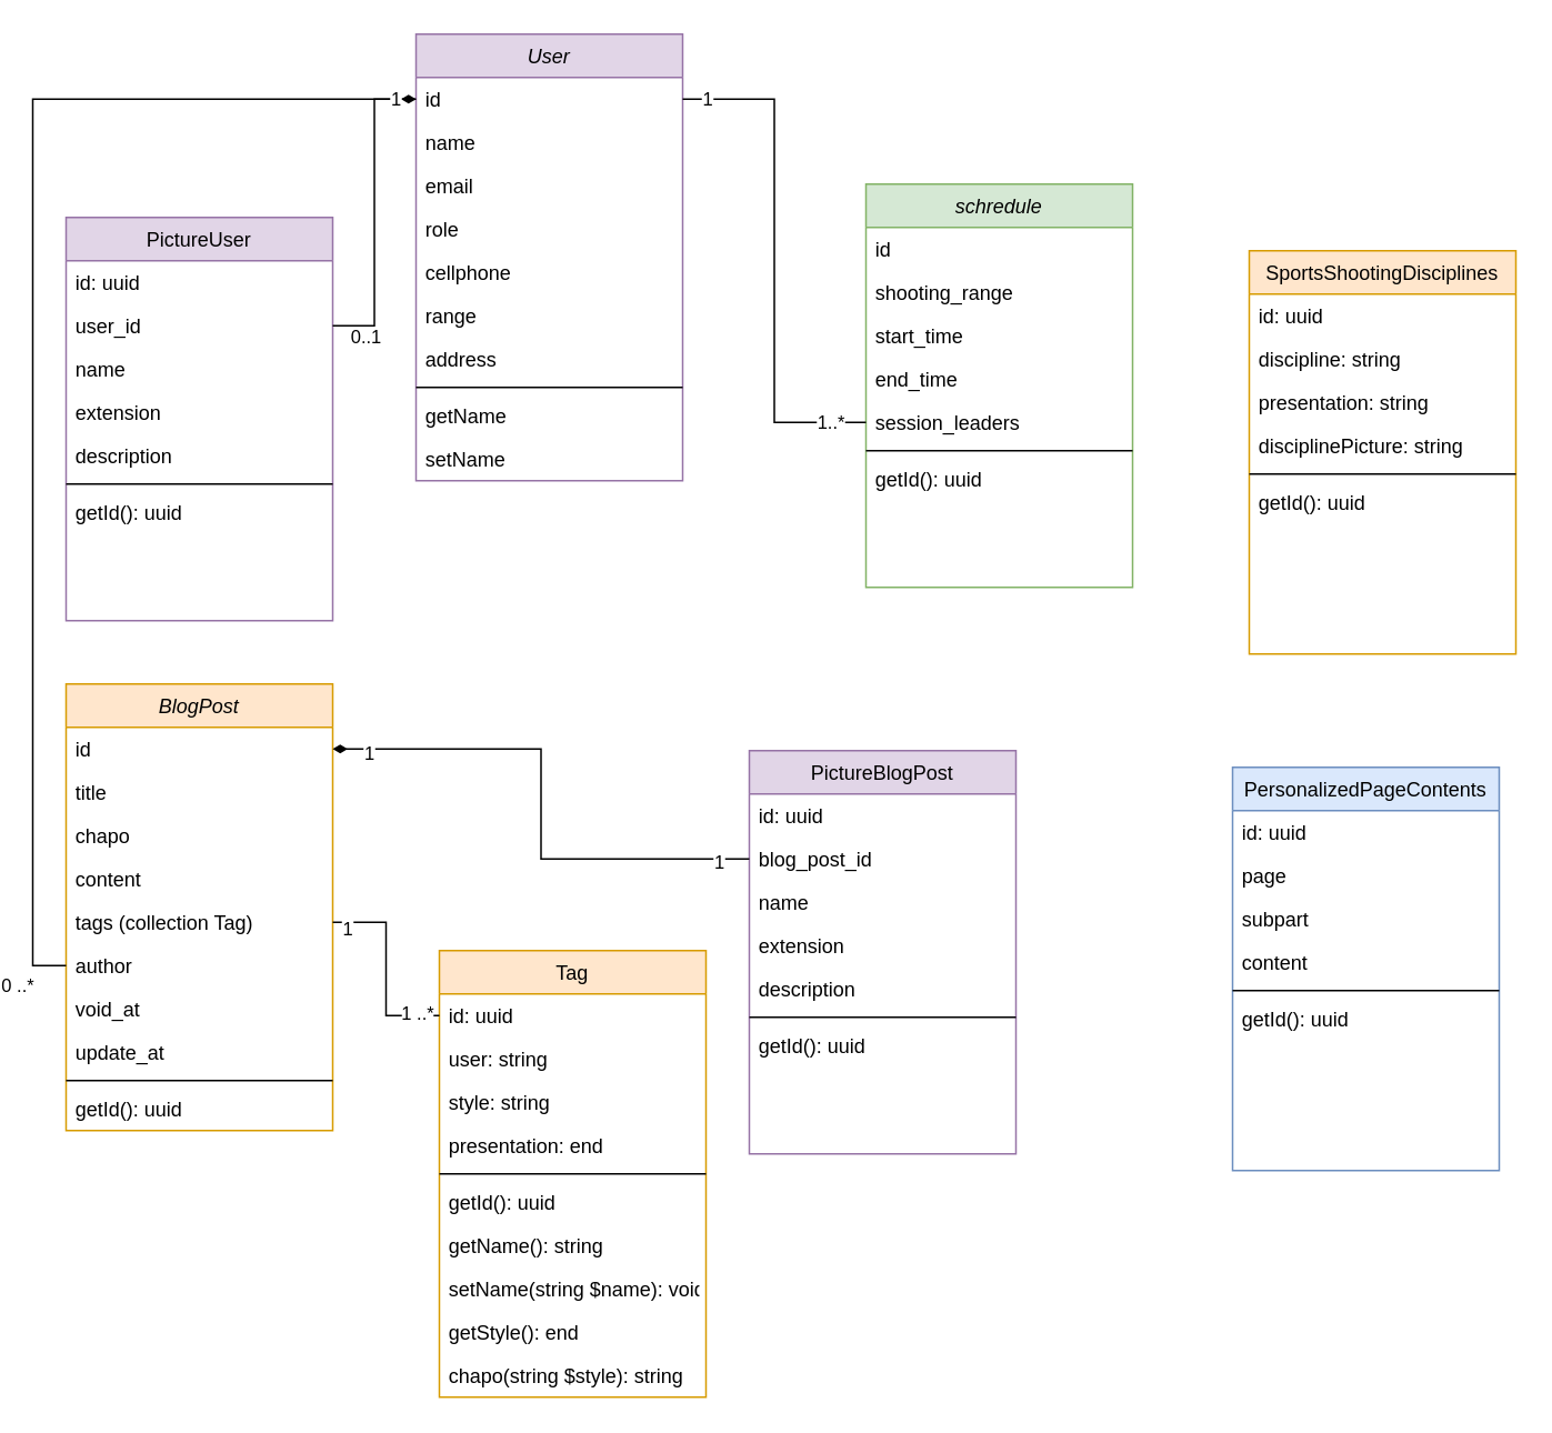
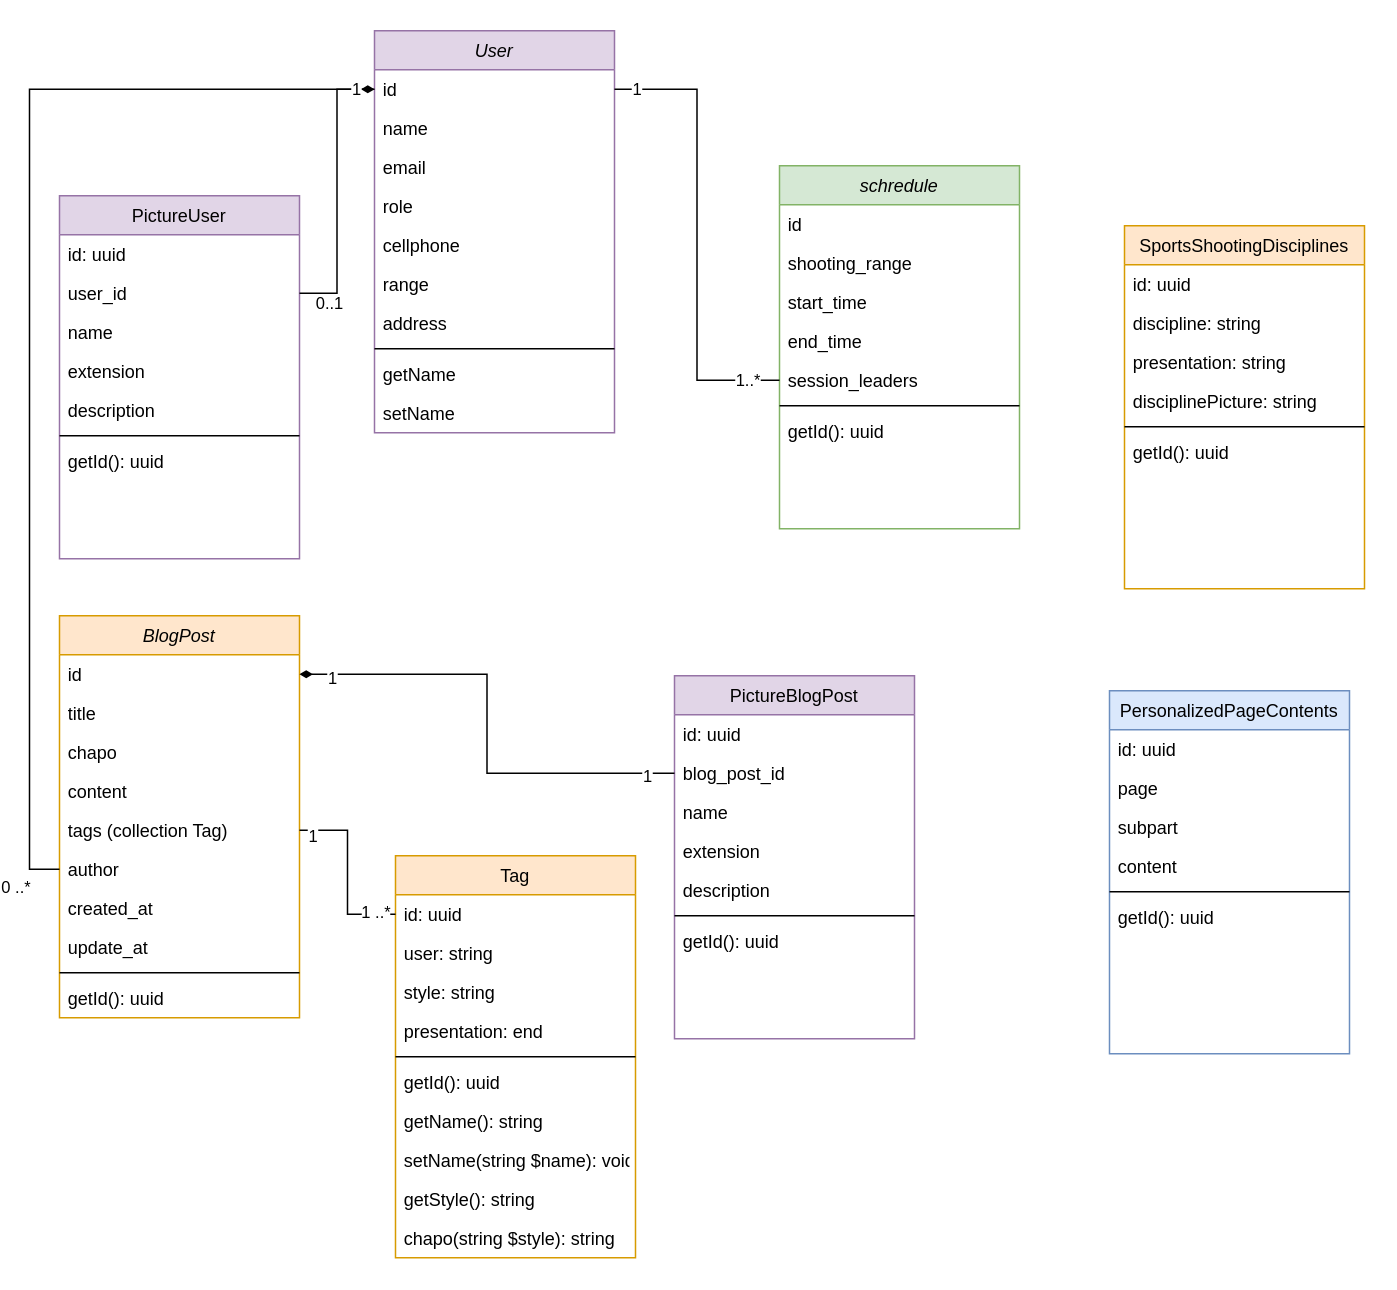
- <mxCell id="31" value="void_at" style="text;align=left;verticalAlign=top;spacingLeft=4;spacingRight=4;overflow=hidden;rotatable=0;points=[[0,0.5],[1,0.5]];portConstraint=eastwest;rounded=0;shadow=0;html=0;" parent="24" vertex="1"><mxGeometry y="182" width="160" height="26" as="geometry" /></mxCell>
+ <mxCell id="31" value="created_at" style="text;align=left;verticalAlign=top;spacingLeft=4;spacingRight=4;overflow=hidden;rotatable=0;points=[[0,0.5],[1,0.5]];portConstraint=eastwest;rounded=0;shadow=0;html=0;" parent="24" vertex="1"><mxGeometry y="182" width="160" height="26" as="geometry" /></mxCell>
- <mxCell id="22" value="getStyle(): end" style="text;align=left;verticalAlign=top;spacingLeft=4;spacingRight=4;overflow=hidden;rotatable=0;points=[[0,0.5],[1,0.5]];portConstraint=eastwest;" parent="13" vertex="1"><mxGeometry y="216" width="160" height="26" as="geometry" /></mxCell>
+ <mxCell id="22" value="getStyle(): string" style="text;align=left;verticalAlign=top;spacingLeft=4;spacingRight=4;overflow=hidden;rotatable=0;points=[[0,0.5],[1,0.5]];portConstraint=eastwest;" parent="13" vertex="1"><mxGeometry y="216" width="160" height="26" as="geometry" /></mxCell>
